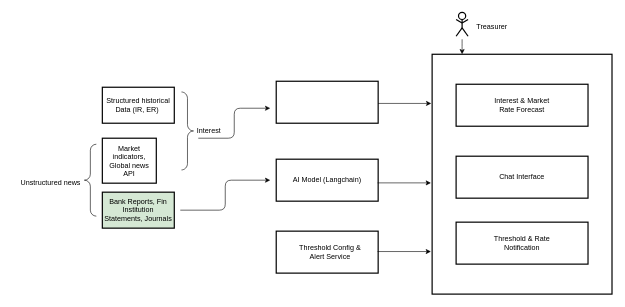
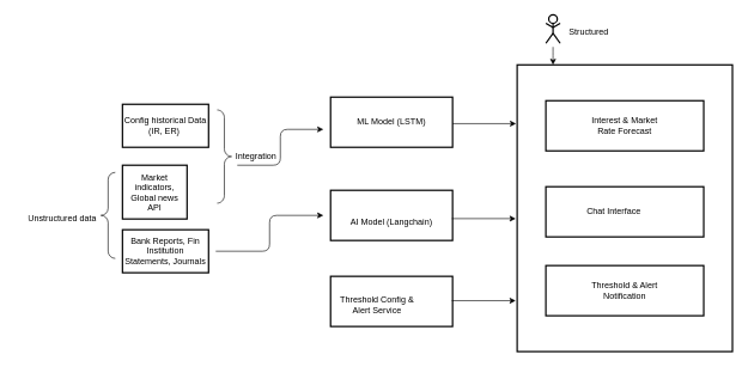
- <mxCell id="36" value="Treasurer" style="text;html=1;align=center;verticalAlign=middle;whiteSpace=wrap;rounded=0;" vertex="1" parent="1"><mxGeometry x="760" y="30" width="120" height="30" as="geometry" /></mxCell>
+ <mxCell id="36" value="Structured" style="text;html=1;align=center;verticalAlign=middle;whiteSpace=wrap;rounded=0;" vertex="1" parent="1"><mxGeometry x="760" y="30" width="120" height="30" as="geometry" /></mxCell>
+ <mxCell id="14" value="ML Model (LSTM)" style="text;html=1;align=center;verticalAlign=middle;whiteSpace=wrap;rounded=0;" vertex="1" parent="1"><mxGeometry x="485" y="155" width="120" height="30" as="geometry" /></mxCell>
- <mxCell id="9" value="Structured historical Data (IR, ER)&amp;nbsp;" style="rounded=0;whiteSpace=wrap;html=1;strokeWidth=2;" vertex="1" parent="1"><mxGeometry x="170" y="145" width="120" height="60" as="geometry" /></mxCell>
+ <mxCell id="9" value="Config historical Data (IR, ER)&amp;nbsp;" style="rounded=0;whiteSpace=wrap;html=1;strokeWidth=2;" vertex="1" parent="1"><mxGeometry x="170" y="145" width="120" height="60" as="geometry" /></mxCell>
- <mxCell id="23" value="Interest" style="text;html=1;autosize=1;resizeWidth=0;resizeHeight=0;connectable=0;strokeColor=none;fillColor=none;align=left;verticalAlign=middle;spacingLeft=4;spacingRight=4;overflow=hidden;rotatable=0;points=[[0,0.5],[1,0.5]];portConstraint=eastwest;" vertex="1" parent="21"><mxGeometry x="22" y="72.917" width="80" height="30" as="geometry" /></mxCell>
+ <mxCell id="23" value="Integration" style="text;html=1;autosize=1;resizeWidth=0;resizeHeight=0;connectable=0;strokeColor=none;fillColor=none;align=left;verticalAlign=middle;spacingLeft=4;spacingRight=4;overflow=hidden;rotatable=0;points=[[0,0.5],[1,0.5]];portConstraint=eastwest;" vertex="1" parent="21"><mxGeometry x="22" y="72.917" width="80" height="30" as="geometry" /></mxCell>
- <mxCell id="12" value="Chat Interface" style="text;html=1;align=center;verticalAlign=middle;whiteSpace=wrap;rounded=0;" vertex="1" parent="1"><mxGeometry x="810" y="280" width="120" height="30" as="geometry" /></mxCell>
+ <mxCell id="12" value="Chat Interface" style="text;html=1;align=center;verticalAlign=middle;whiteSpace=wrap;rounded=0;" vertex="1" parent="1"><mxGeometry x="795" y="280" width="120" height="30" as="geometry" /></mxCell>
- <mxCell id="15" value="AI Model (Langchain)" style="text;html=1;align=center;verticalAlign=middle;whiteSpace=wrap;rounded=0;" vertex="1" parent="1"><mxGeometry x="485" y="285" width="120" height="30" as="geometry" /></mxCell>
+ <mxCell id="15" value="AI Model (Langchain)" style="text;html=1;align=center;verticalAlign=middle;whiteSpace=wrap;rounded=0;" vertex="1" parent="1"><mxGeometry x="485" y="295" width="120" height="30" as="geometry" /></mxCell>
- <mxCell id="20" value="Unstructured news" style="text;html=1;autosize=1;resizeWidth=0;resizeHeight=0;connectable=0;strokeColor=none;fillColor=none;align=right;verticalAlign=middle;spacingLeft=4;spacingRight=4;overflow=hidden;rotatable=0;points=[[0,0.5],[1,0.5]];portConstraint=eastwest;" vertex="1" parent="18"><mxGeometry x="-20" y="50" width="120" height="30" as="geometry" /></mxCell>
+ <mxCell id="20" value="Unstructured data" style="text;html=1;autosize=1;resizeWidth=0;resizeHeight=0;connectable=0;strokeColor=none;fillColor=none;align=right;verticalAlign=middle;spacingLeft=4;spacingRight=4;overflow=hidden;rotatable=0;points=[[0,0.5],[1,0.5]];portConstraint=eastwest;" vertex="1" parent="18"><mxGeometry x="-20" y="50" width="120" height="30" as="geometry" /></mxCell>
- <mxCell id="17" value="Bank Reports, Fin Institution Statements, Journals" style="rounded=0;whiteSpace=wrap;html=1;strokeWidth=2;fillColor=#d5e8d4;" vertex="1" parent="1"><mxGeometry x="170" y="320" width="120" height="60" as="geometry" /></mxCell>
+ <mxCell id="17" value="Bank Reports, Fin Institution Statements, Journals" style="rounded=0;whiteSpace=wrap;html=1;strokeWidth=2;" vertex="1" parent="1"><mxGeometry x="170" y="320" width="120" height="60" as="geometry" /></mxCell>
- <mxCell id="13" value="Threshold &amp;amp; Rate Notification" style="text;html=1;align=center;verticalAlign=middle;whiteSpace=wrap;rounded=0;" vertex="1" parent="1"><mxGeometry x="810" y="390" width="120" height="30" as="geometry" /></mxCell>
+ <mxCell id="13" value="Threshold &amp;amp; Alert Notification" style="text;html=1;align=center;verticalAlign=middle;whiteSpace=wrap;rounded=0;" vertex="1" parent="1"><mxGeometry x="810" y="390" width="120" height="30" as="geometry" /></mxCell>
- <mxCell id="16" value="Threshold Config &amp;amp; Alert Service" style="text;html=1;align=center;verticalAlign=middle;whiteSpace=wrap;rounded=0;" vertex="1" parent="1"><mxGeometry x="490" y="405" width="120" height="30" as="geometry" /></mxCell>
+ <mxCell id="16" value="Threshold Config &amp;amp; Alert Service" style="text;html=1;align=center;verticalAlign=middle;whiteSpace=wrap;rounded=0;" vertex="1" parent="1"><mxGeometry x="465" y="410" width="120" height="30" as="geometry" /></mxCell>
